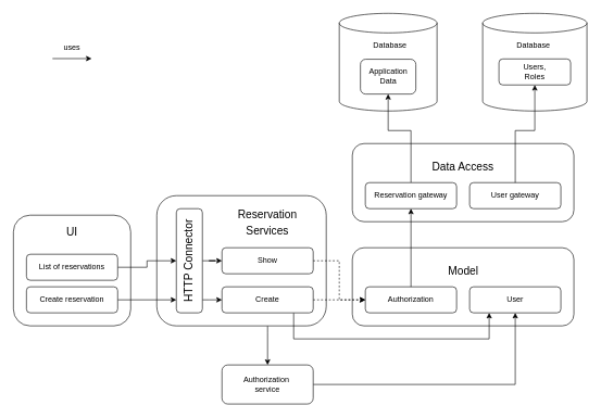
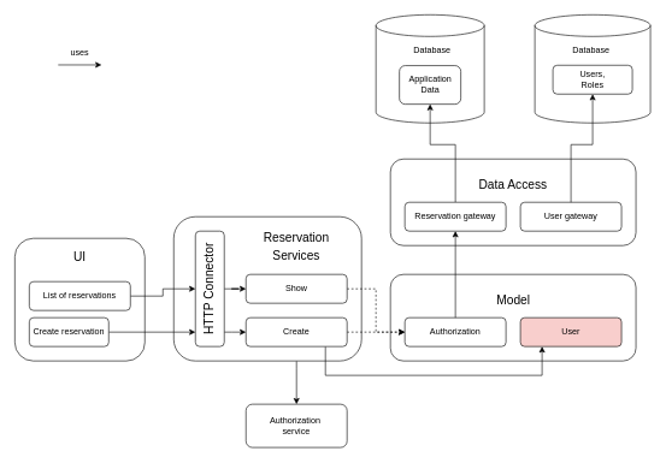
- <mxCell id="15" value="Create reservation" style="rounded=1;whiteSpace=wrap;html=1;" parent="1" vertex="1"><mxGeometry x="40" y="440" width="140" height="40" as="geometry" /></mxCell>
+ <mxCell id="15" value="Create reservation" style="rounded=1;whiteSpace=wrap;html=1;" parent="1" vertex="1"><mxGeometry x="40" y="440" width="110" height="40" as="geometry" /></mxCell>
- <mxCell id="19" value="User" style="rounded=1;whiteSpace=wrap;html=1;" parent="1" vertex="1"><mxGeometry x="720" y="440" width="140" height="40" as="geometry" /></mxCell>
+ <mxCell id="19" value="User" style="rounded=1;whiteSpace=wrap;html=1;fillColor=#f8cecc;" parent="1" vertex="1"><mxGeometry x="720" y="440" width="140" height="40" as="geometry" /></mxCell>
- <mxCell id="9" style="edgeStyle=orthogonalEdgeStyle;rounded=0;orthogonalLoop=1;jettySize=auto;html=1;exitX=1;exitY=0.5;exitDx=0;exitDy=0;" parent="1" source="10" target="19" edge="1"><mxGeometry relative="1" as="geometry" /></mxCell>
